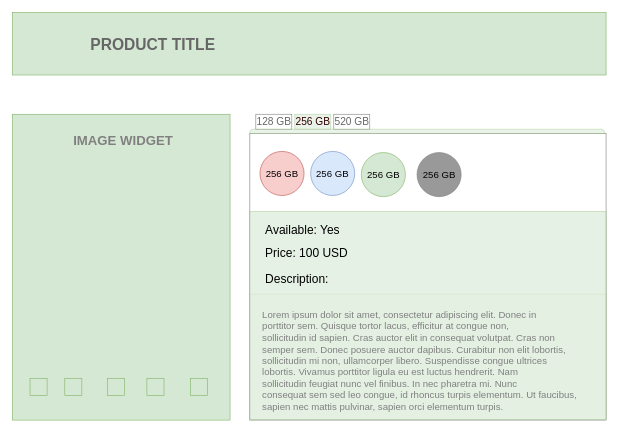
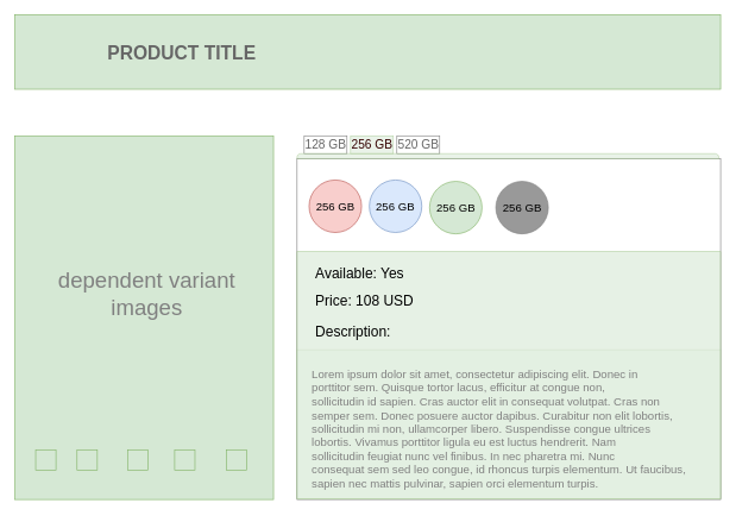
- <mxCell id="6" value="&lt;b&gt;&lt;font color=&quot;#808080&quot; style=&quot;font-size: 22px;&quot;&gt;IMAGE WIDGET&lt;/font&gt;&lt;/b&gt;" style="text;html=1;strokeColor=none;fillColor=none;align=center;verticalAlign=middle;whiteSpace=wrap;rounded=0;" vertex="1" parent="2"><mxGeometry x="94.05" y="188.308" width="181.5" height="52.308" as="geometry" /></mxCell>
+ <mxCell id="27" value="&lt;font color=&quot;#808080&quot; style=&quot;font-size: 31px;&quot;&gt;dependent variant images&lt;/font&gt;" style="text;html=1;strokeColor=none;fillColor=none;align=center;verticalAlign=middle;whiteSpace=wrap;rounded=0;fontSize=9;opacity=60;" vertex="1" parent="2"><mxGeometry x="44.55" y="366.154" width="280.5" height="52.308" as="geometry" /></mxCell>
- <mxCell id="23" value="&lt;font style=&quot;font-size: 20px;&quot;&gt;Price: 100 USD&lt;/font&gt;" style="text;html=1;strokeColor=none;fillColor=none;align=left;verticalAlign=middle;whiteSpace=wrap;rounded=0;fontSize=20;opacity=60;" vertex="1" parent="12"><mxGeometry x="23.56" y="202.22" width="166.44" height="56.67" as="geometry" /></mxCell>
+ <mxCell id="23" value="&lt;font style=&quot;font-size: 20px;&quot;&gt;Price: 108 USD&lt;/font&gt;" style="text;html=1;strokeColor=none;fillColor=none;align=left;verticalAlign=middle;whiteSpace=wrap;rounded=0;fontSize=20;opacity=60;" vertex="1" parent="12"><mxGeometry x="23.56" y="202.22" width="166.44" height="56.67" as="geometry" /></mxCell>
